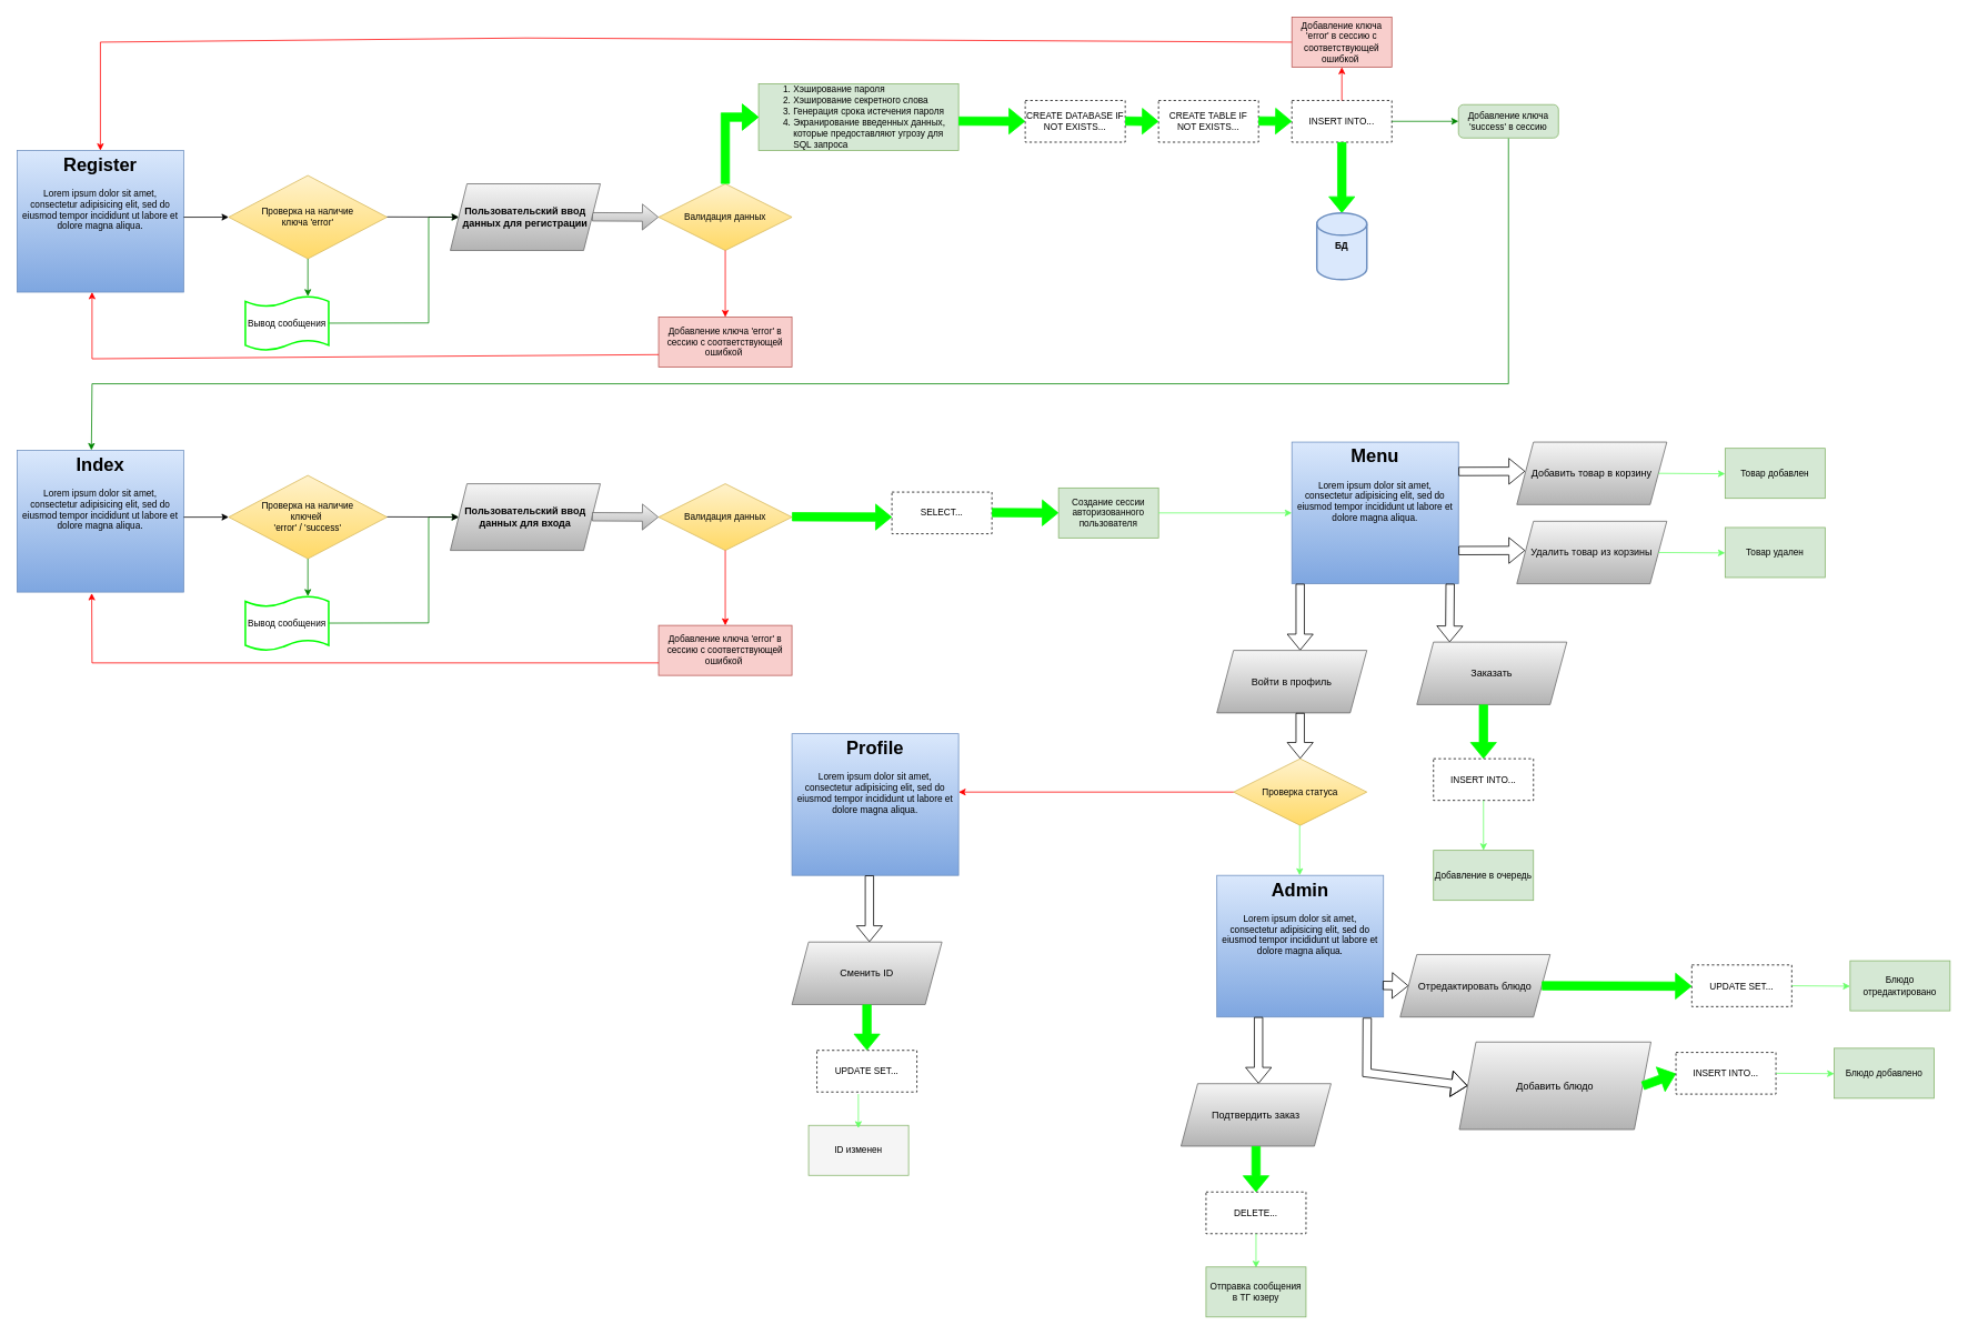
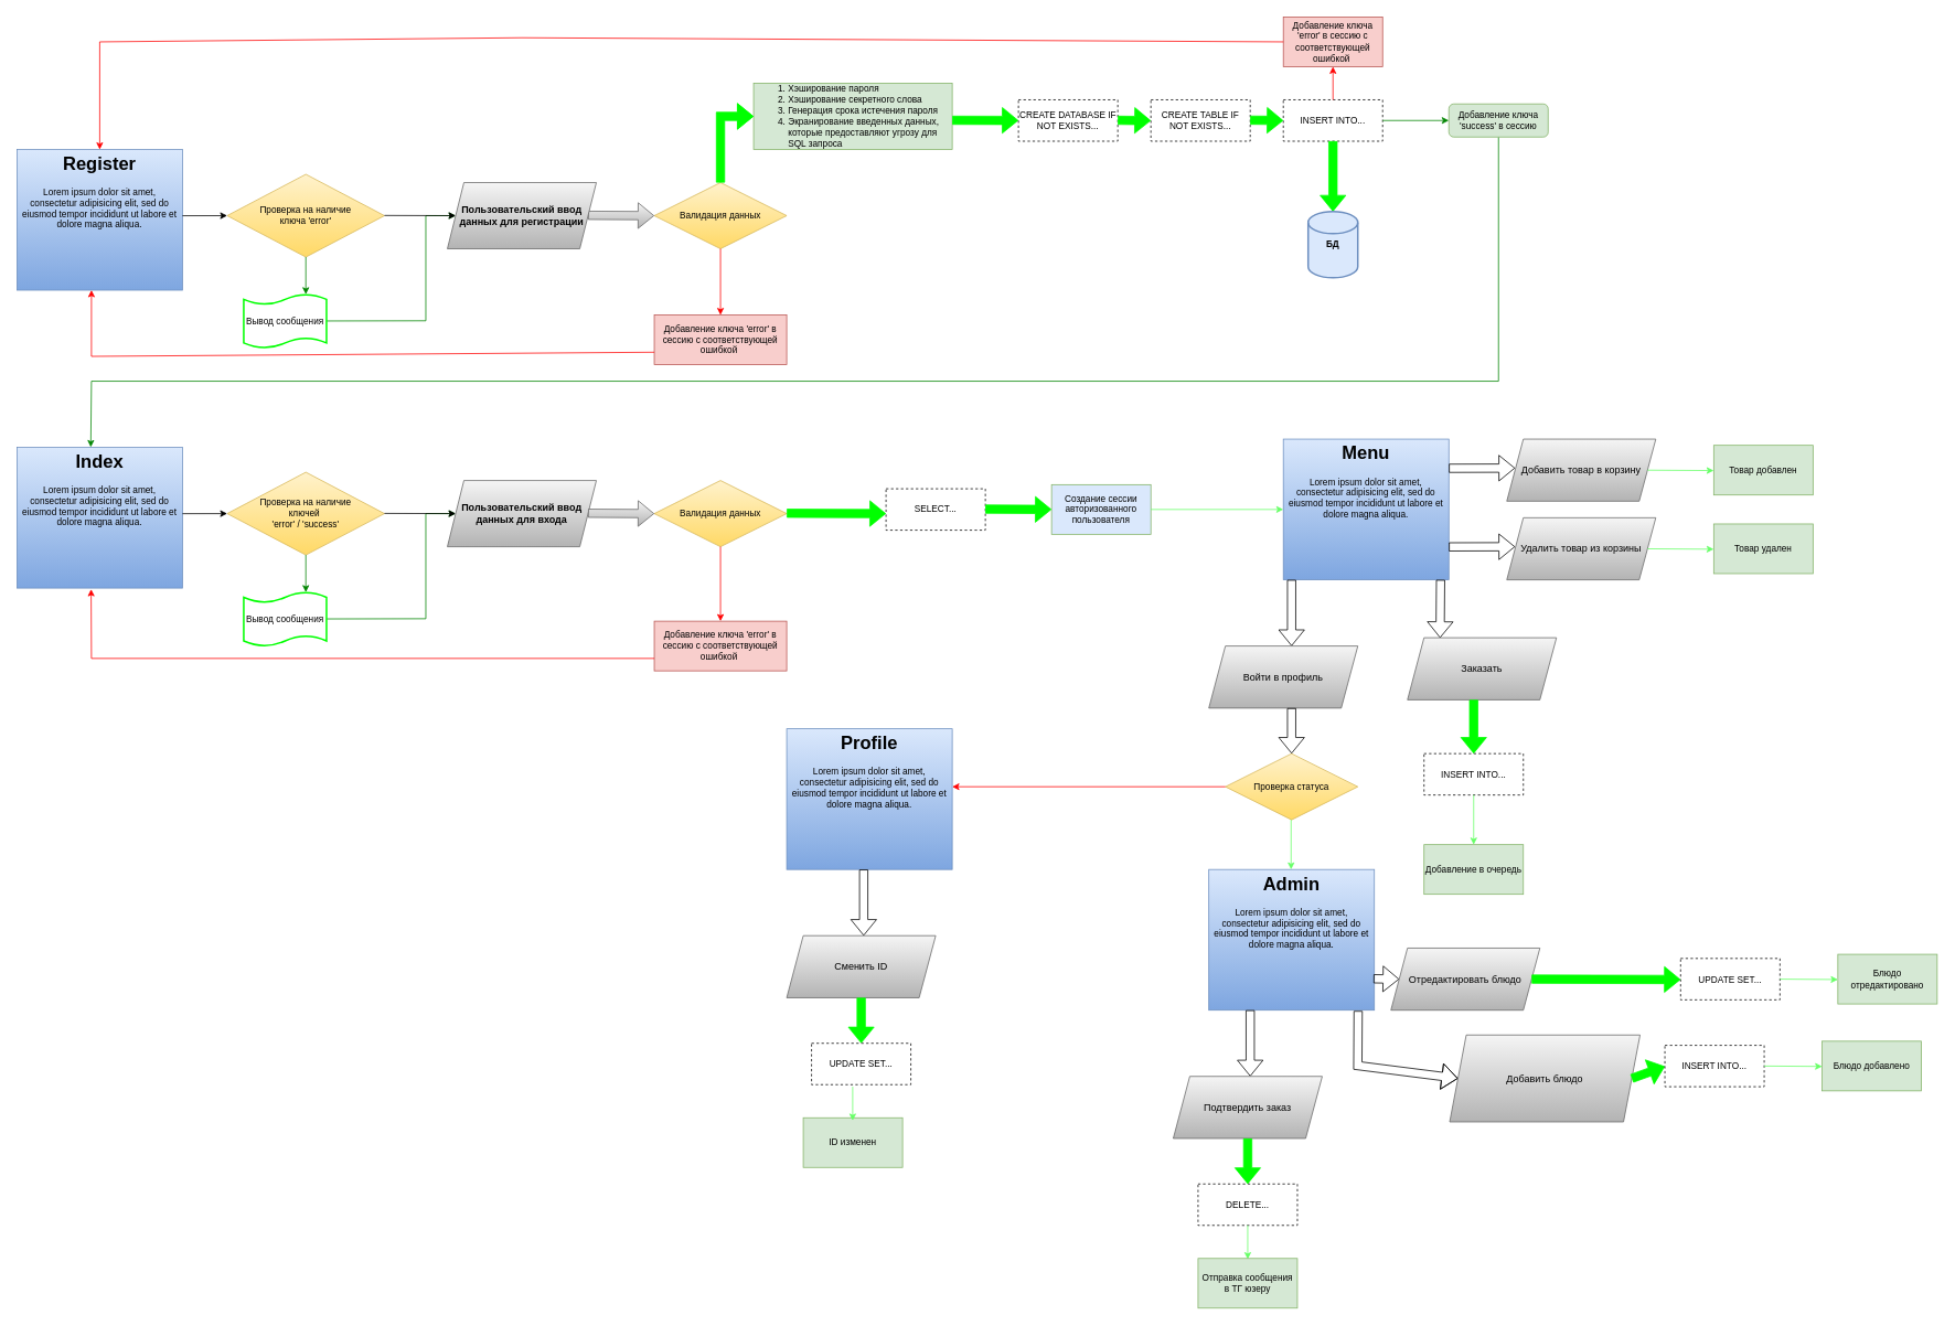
- <mxCell id="31" value="Создание сессии авторизованного пользователя" style="rounded=0;whiteSpace=wrap;html=1;strokeColor=#82b366;fontSize=11;fillColor=#d5e8d4;" vertex="1" parent="1"><mxGeometry x="1270" y="585" width="120" height="60" as="geometry" /></mxCell>
+ <mxCell id="31" value="Создание сессии авторизованного пользователя" style="rounded=0;whiteSpace=wrap;html=1;strokeColor=#82b366;fontSize=11;fillColor=#dae8fc;" vertex="1" parent="1"><mxGeometry x="1270" y="585" width="120" height="60" as="geometry" /></mxCell>
- <mxCell id="105" value="ID изменен" style="rounded=0;whiteSpace=wrap;html=1;strokeColor=#82b366;fontSize=11;fillColor=#f5f5f5;" vertex="1" parent="1"><mxGeometry x="970" y="1350" width="120" height="60" as="geometry" /></mxCell>
+ <mxCell id="105" value="ID изменен" style="rounded=0;whiteSpace=wrap;html=1;strokeColor=#82b366;fontSize=11;fillColor=#d5e8d4;" vertex="1" parent="1"><mxGeometry x="970" y="1350" width="120" height="60" as="geometry" /></mxCell>
